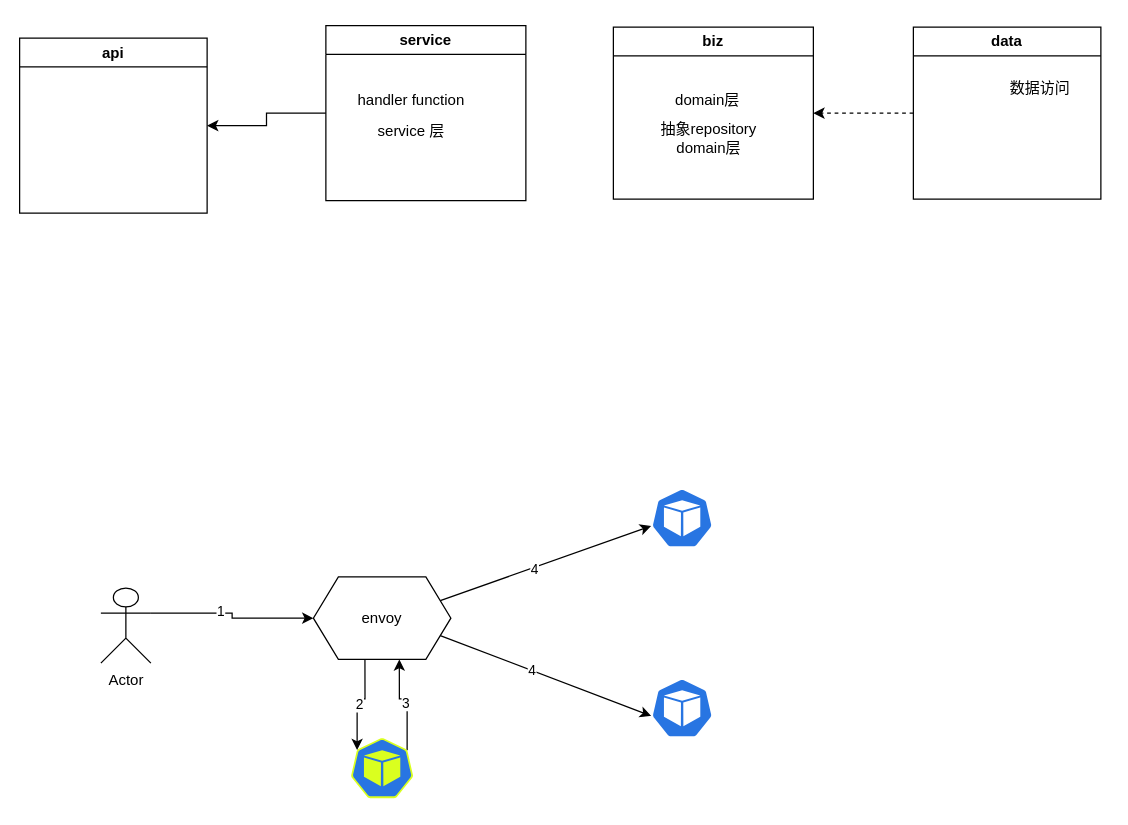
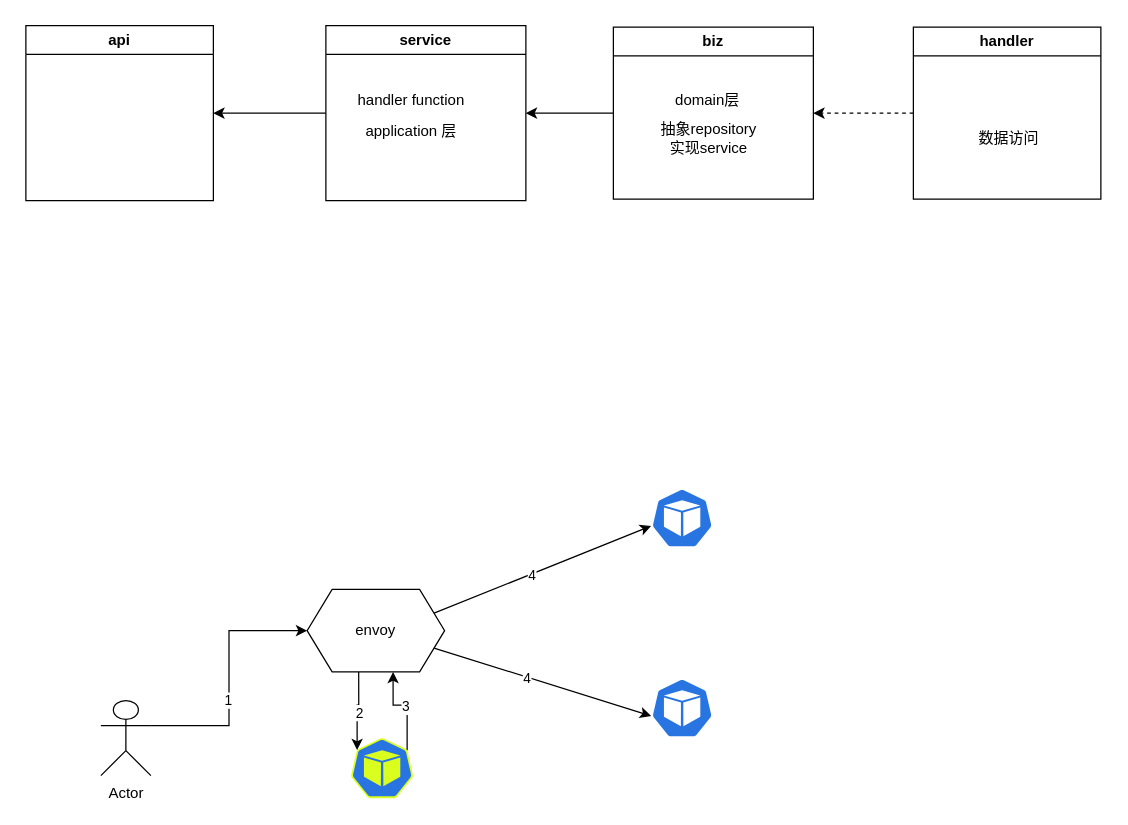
- <mxCell id="12" value="data" style="swimlane;whiteSpace=wrap;html=1;" vertex="1" parent="1"><mxGeometry x="730" y="21.25" width="150" height="137.5" as="geometry" /></mxCell>
+ <mxCell id="12" value="handler" style="swimlane;whiteSpace=wrap;html=1;" vertex="1" parent="1"><mxGeometry x="730" y="21.25" width="150" height="137.5" as="geometry" /></mxCell>
- <mxCell id="13" value="数据访问" style="text;html=1;align=center;verticalAlign=middle;resizable=0;points=[];autosize=1;strokeColor=none;fillColor=none;" vertex="1" parent="12"><mxGeometry x="66" y="33.75" width="70" height="30" as="geometry" /></mxCell>
+ <mxCell id="13" value="数据访问" style="text;html=1;align=center;verticalAlign=middle;resizable=0;points=[];autosize=1;strokeColor=none;fillColor=none;" vertex="1" parent="12"><mxGeometry x="41" y="73.75" width="70" height="30" as="geometry" /></mxCell>
+ <mxCell id="2" style="edgeStyle=orthogonalEdgeStyle;rounded=0;orthogonalLoop=1;jettySize=auto;html=1;exitX=0;exitY=0.5;exitDx=0;exitDy=0;entryX=1;entryY=0.5;entryDx=0;entryDy=0;" edge="1" parent="1" source="3" target="7"><mxGeometry relative="1" as="geometry" /></mxCell>
- <mxCell id="10" value="api" style="swimlane;whiteSpace=wrap;html=1;" vertex="1" parent="1"><mxGeometry x="15" y="30" width="150" height="140" as="geometry" /></mxCell>
+ <mxCell id="10" value="api" style="swimlane;whiteSpace=wrap;html=1;" vertex="1" parent="1"><mxGeometry x="20" y="20" width="150" height="140" as="geometry" /></mxCell>
- <mxCell id="9" value="service 层" style="text;html=1;align=center;verticalAlign=middle;resizable=0;points=[];autosize=1;strokeColor=none;fillColor=none;" vertex="1" parent="7"><mxGeometry x="17.5" y="70" width="100" height="30" as="geometry" /></mxCell>
+ <mxCell id="9" value="application 层" style="text;html=1;align=center;verticalAlign=middle;resizable=0;points=[];autosize=1;strokeColor=none;fillColor=none;" vertex="1" parent="7"><mxGeometry x="17.5" y="70" width="100" height="30" as="geometry" /></mxCell>
- <mxCell id="5" value="抽象repository&lt;br&gt;domain层" style="text;html=1;align=center;verticalAlign=middle;resizable=0;points=[];autosize=1;strokeColor=none;fillColor=none;" vertex="1" parent="3"><mxGeometry x="26" y="68.75" width="100" height="40" as="geometry" /></mxCell>
+ <mxCell id="5" value="抽象repository&lt;br&gt;实现service" style="text;html=1;align=center;verticalAlign=middle;resizable=0;points=[];autosize=1;strokeColor=none;fillColor=none;" vertex="1" parent="3"><mxGeometry x="26" y="68.75" width="100" height="40" as="geometry" /></mxCell>
- <mxCell id="27" value="envoy" style="shape=hexagon;perimeter=hexagonPerimeter2;whiteSpace=wrap;html=1;fixedSize=1;" vertex="1" parent="1"><mxGeometry x="250" y="461" width="110" height="66" as="geometry" /></mxCell>
+ <mxCell id="27" value="envoy" style="shape=hexagon;perimeter=hexagonPerimeter2;whiteSpace=wrap;html=1;fixedSize=1;" vertex="1" parent="1"><mxGeometry x="245" y="471" width="110" height="66" as="geometry" /></mxCell>
- <mxCell id="16" value="Actor" style="shape=umlActor;verticalLabelPosition=bottom;verticalAlign=top;html=1;outlineConnect=0;" vertex="1" parent="1"><mxGeometry x="80" y="470" width="40" height="60" as="geometry" /></mxCell>
+ <mxCell id="16" value="Actor" style="shape=umlActor;verticalLabelPosition=bottom;verticalAlign=top;html=1;outlineConnect=0;" vertex="1" parent="1"><mxGeometry x="80" y="560" width="40" height="60" as="geometry" /></mxCell>
